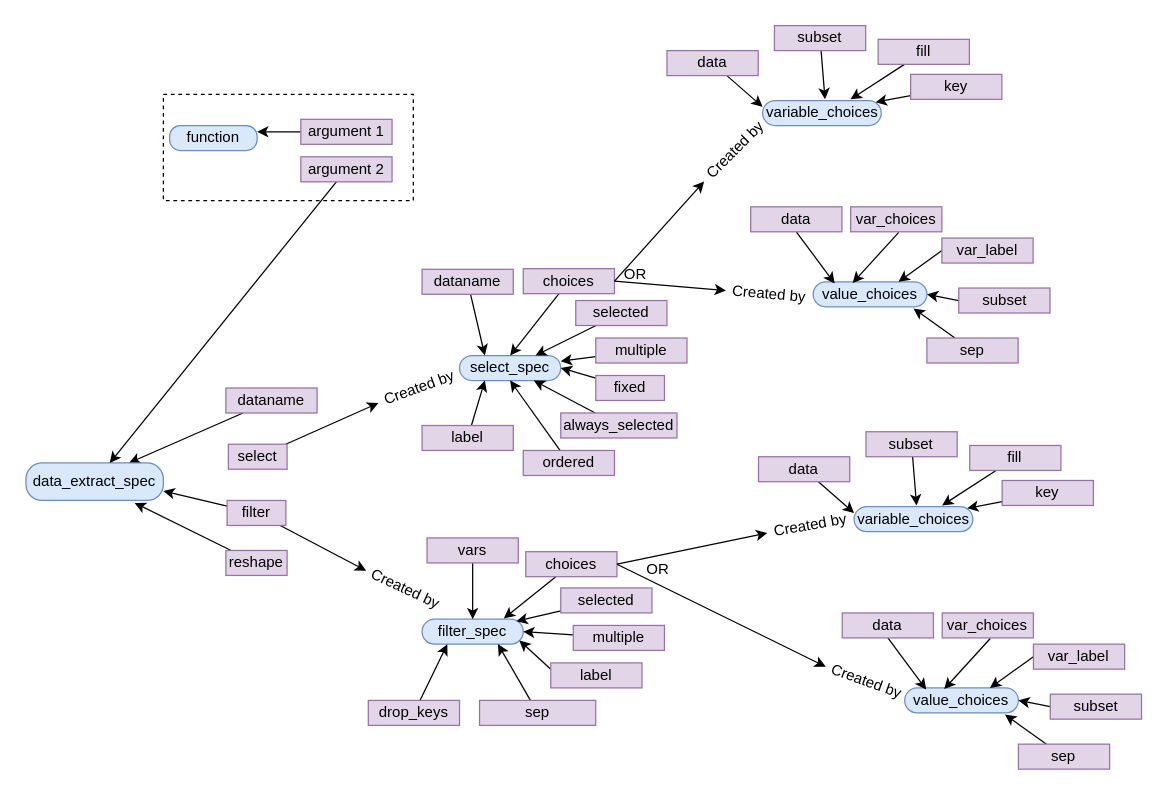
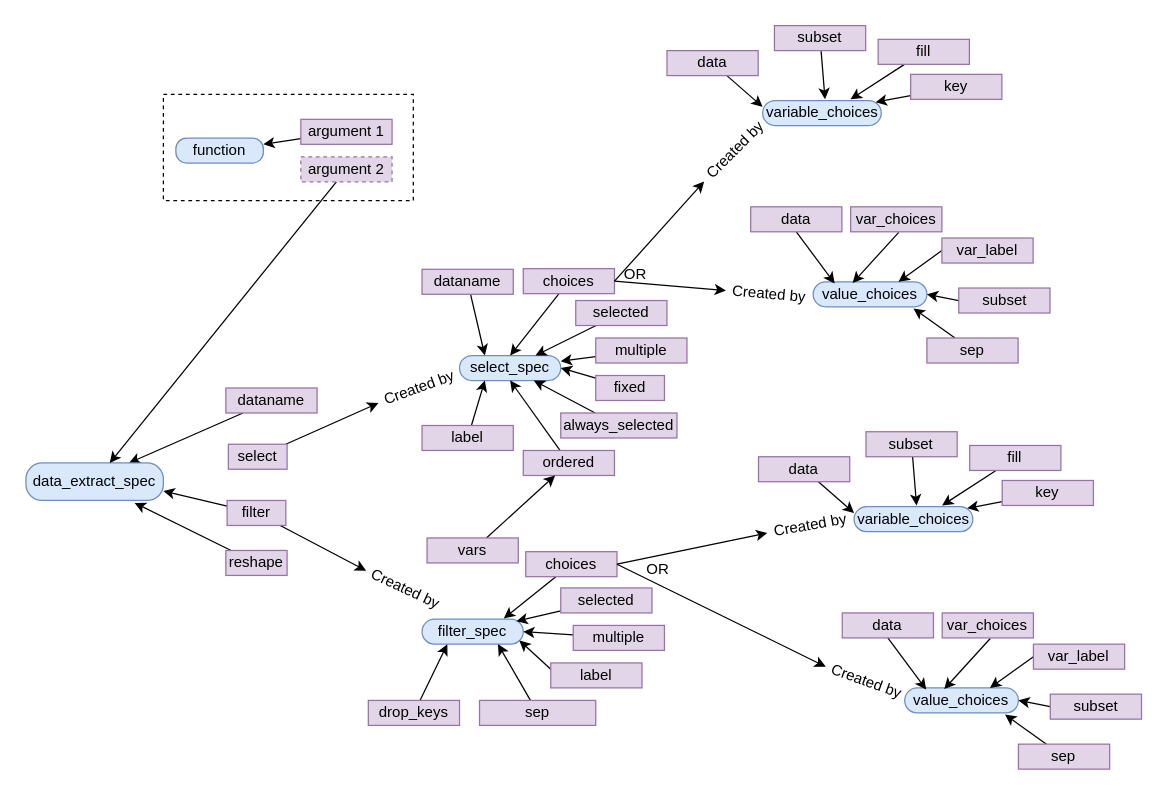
- <mxCell id="16" value="function" style="rounded=1;whiteSpace=wrap;html=1;fillColor=#dae8fc;strokeColor=#6c8ebf;arcSize=43;" vertex="1" parent="1"><mxGeometry x="135" y="100" width="70" height="20" as="geometry" /></mxCell>
+ <mxCell id="16" value="function" style="rounded=1;whiteSpace=wrap;html=1;fillColor=#dae8fc;strokeColor=#6c8ebf;arcSize=43;" vertex="1" parent="1"><mxGeometry x="140" y="110" width="70" height="20" as="geometry" /></mxCell>
- <mxCell id="21" value="argument 2" style="rounded=0;whiteSpace=wrap;html=1;fillColor=#e1d5e7;strokeColor=#9673a6;" vertex="1" parent="1"><mxGeometry x="240" y="125" width="73" height="20" as="geometry" /></mxCell>
+ <mxCell id="21" value="argument 2" style="rounded=0;whiteSpace=wrap;html=1;fillColor=#e1d5e7;strokeColor=#9673a6;dashed=1;" vertex="1" parent="1"><mxGeometry x="240" y="125" width="73" height="20" as="geometry" /></mxCell>
- <mxCell id="39" style="edgeStyle=none;html=1;" edge="1" parent="1" source="40" target="12"><mxGeometry relative="1" as="geometry"><mxPoint x="414.25" y="524" as="targetPoint" /></mxGeometry></mxCell>
+ <mxCell id="39" style="edgeStyle=none;html=1;" edge="1" parent="1" source="40" target="36"><mxGeometry relative="1" as="geometry"><mxPoint x="414.25" y="524" as="targetPoint" /></mxGeometry></mxCell>
